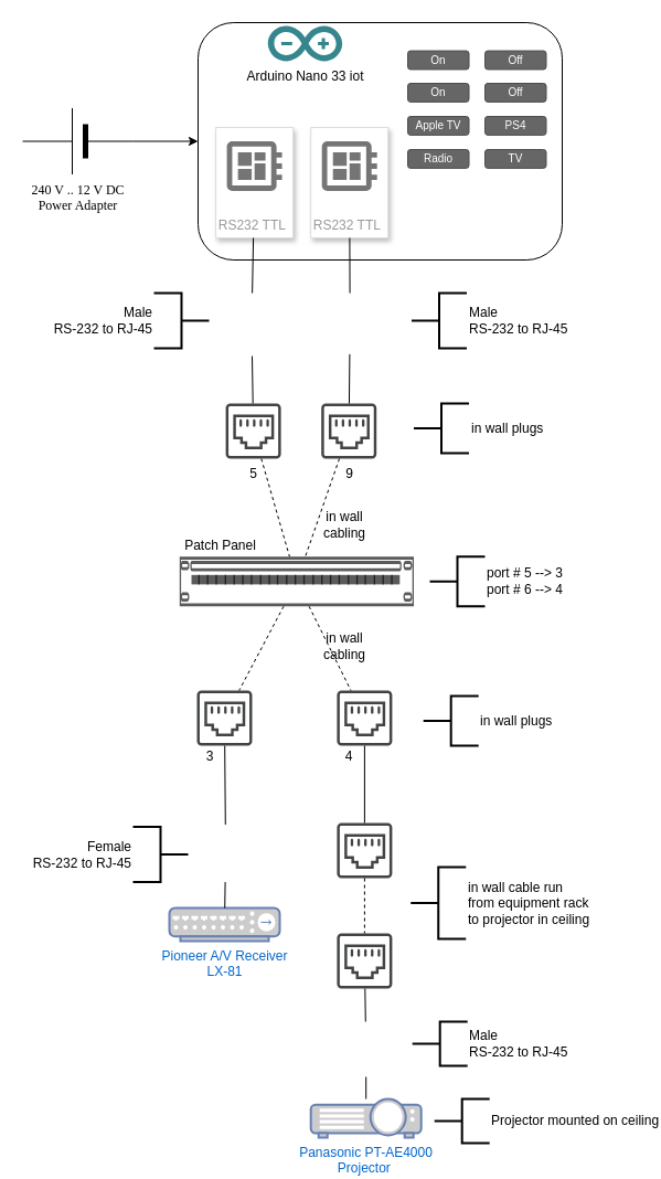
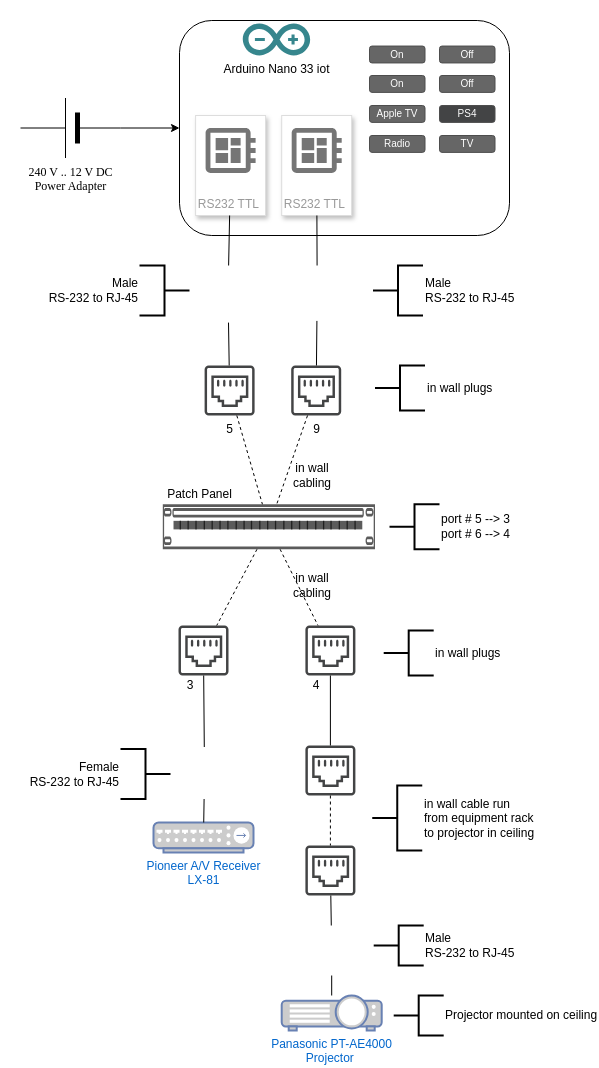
- <mxCell id="36" value="PS4" style="rounded=1;html=1;shadow=0;dashed=0;whiteSpace=wrap;fontSize=10;fillColor=#666666;align=center;strokeColor=#4D4D4D;fontColor=#ffffff;" vertex="1" parent="1"><mxGeometry x="439" y="105" width="55.5" height="16.88" as="geometry" /></mxCell>
+ <mxCell id="36" value="PS4" style="rounded=1;html=1;shadow=0;dashed=0;whiteSpace=wrap;fontSize=10;fillColor=#434445;align=center;strokeColor=#4D4D4D;fontColor=#ffffff;" vertex="1" parent="1"><mxGeometry x="439" y="105" width="55.5" height="16.88" as="geometry" /></mxCell>
